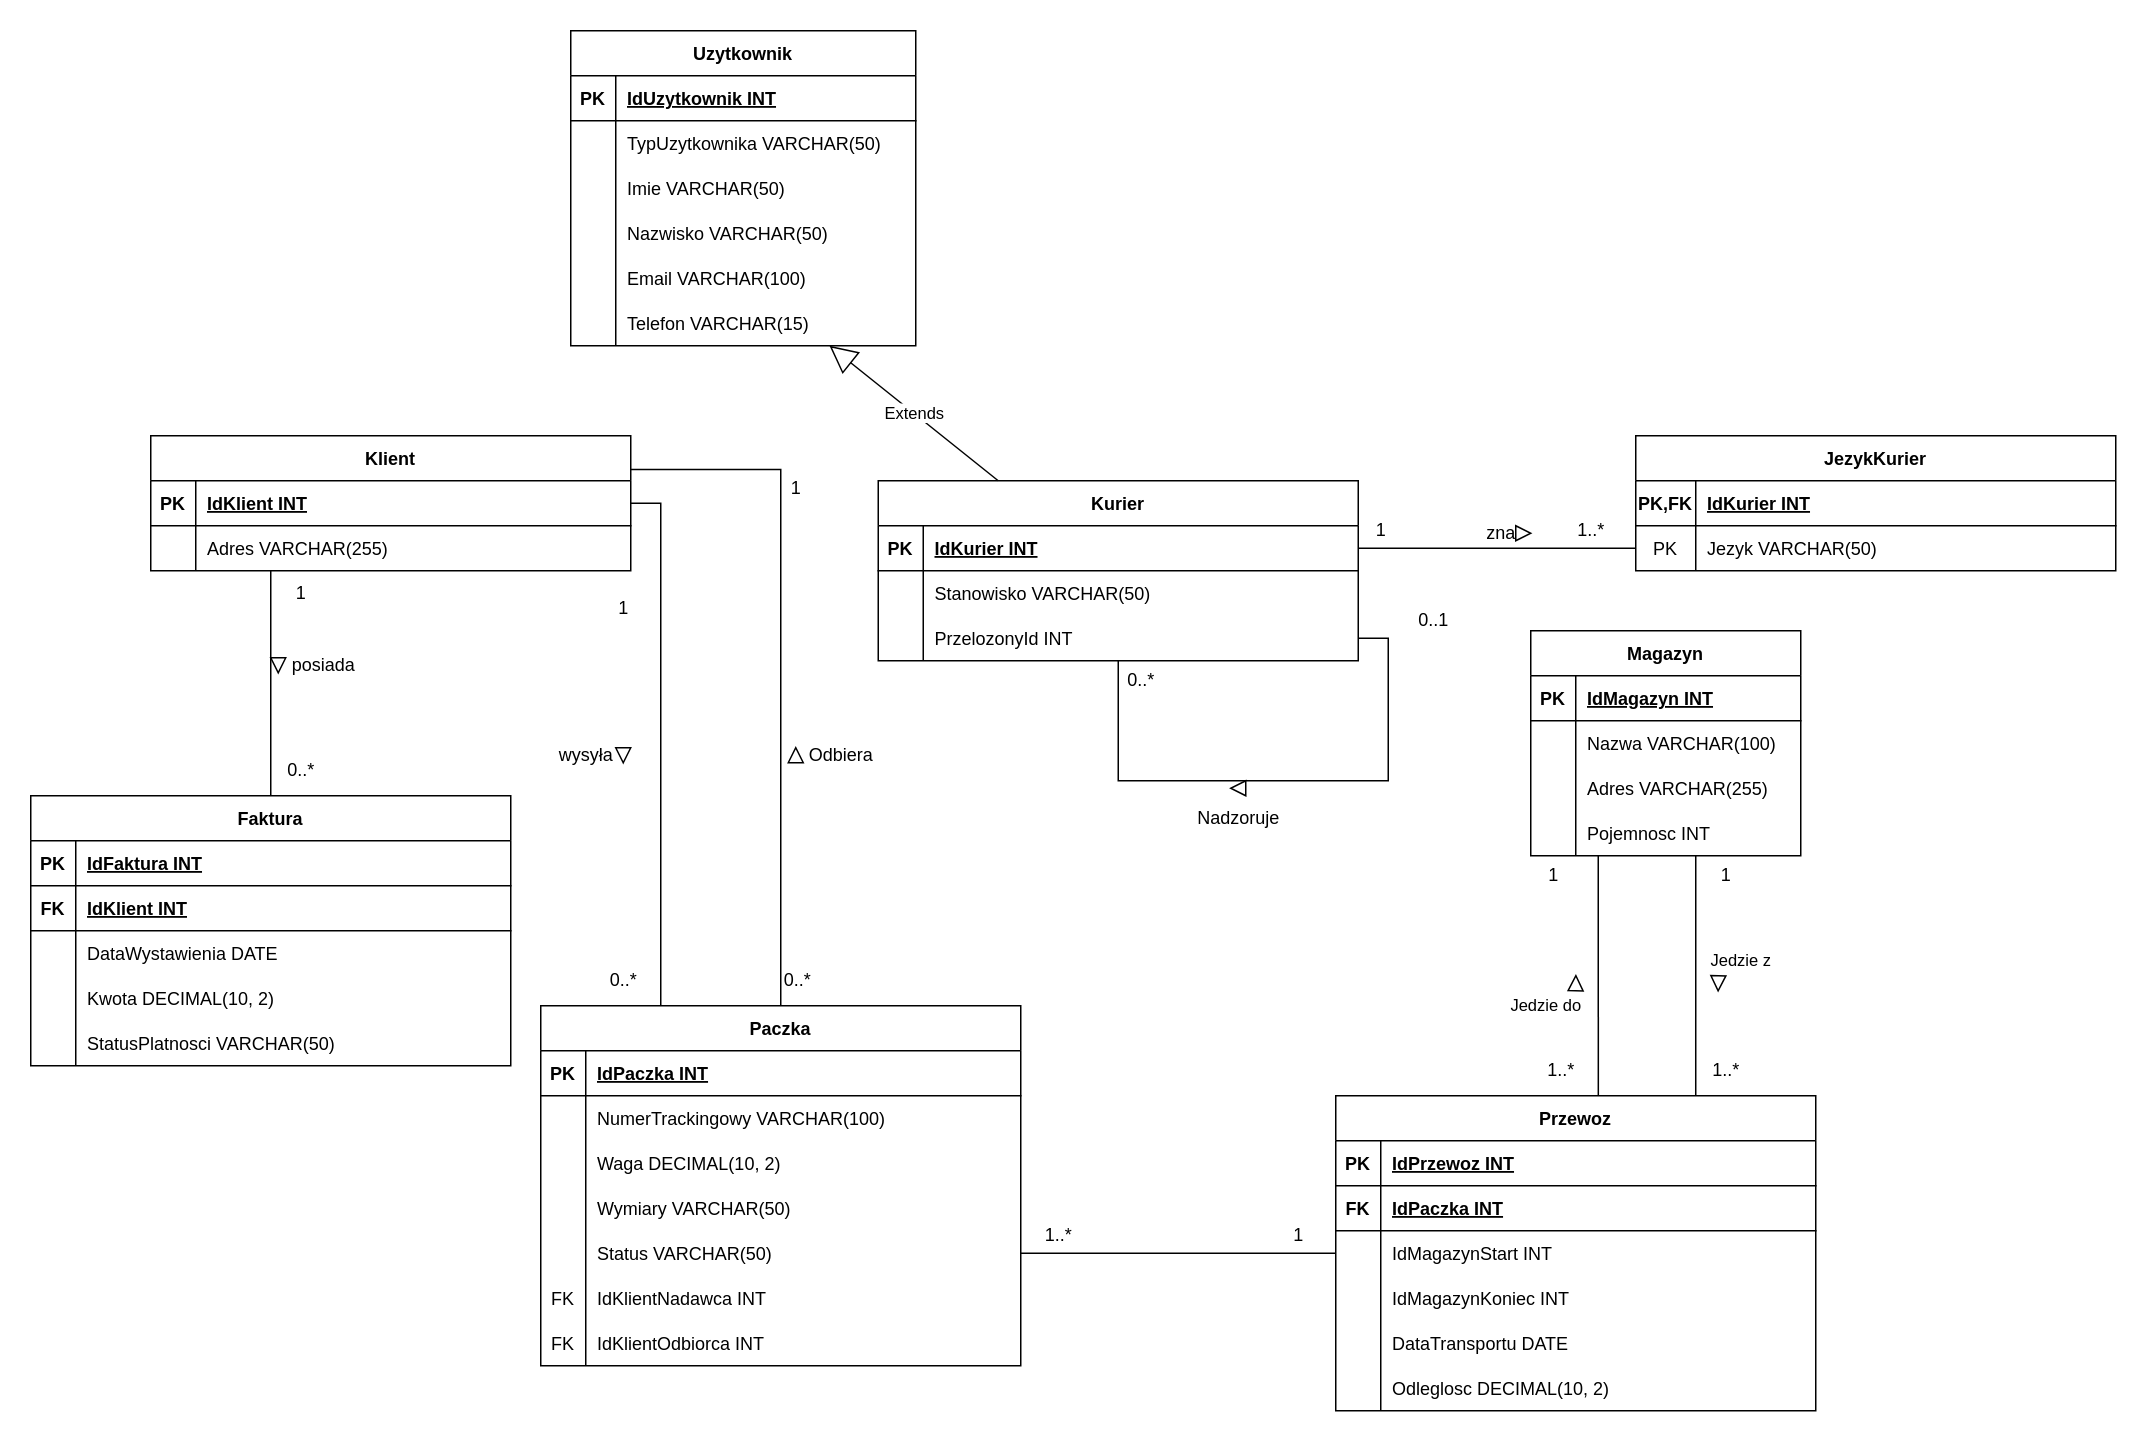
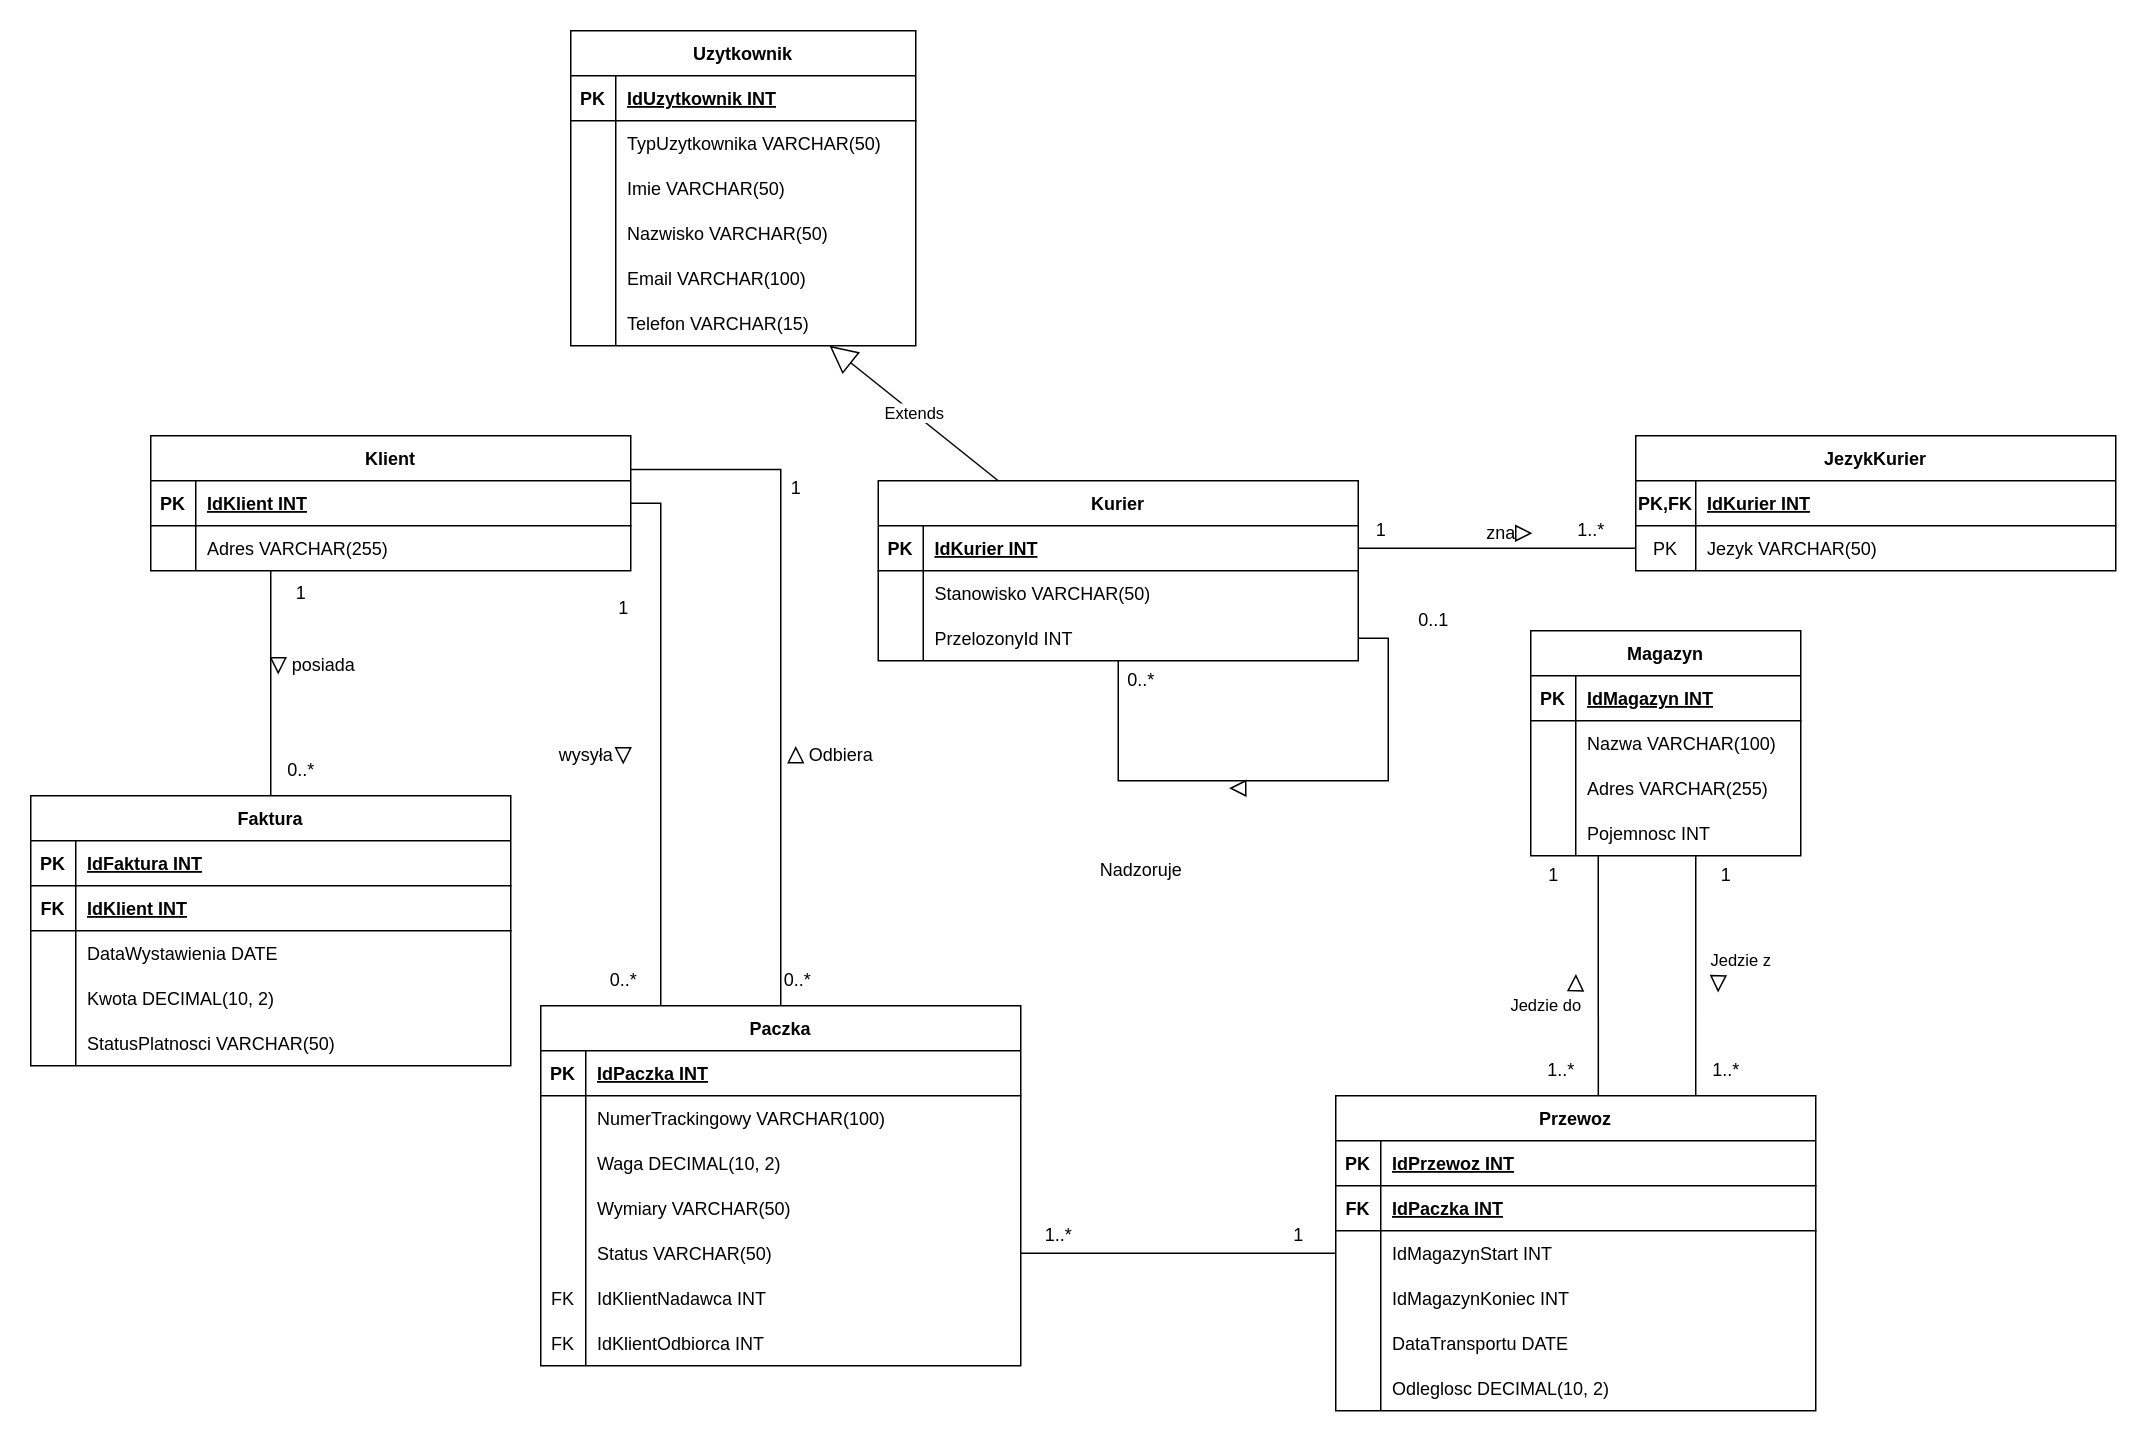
- <mxCell id="153" value="Nadzoruje" style="text;html=1;align=center;verticalAlign=middle;resizable=0;points=[];autosize=1;strokeColor=none;fillColor=none;" vertex="1" parent="1"><mxGeometry x="785" y="530" width="80" height="30" as="geometry" /></mxCell>
+ <mxCell id="153" value="Nadzoruje" style="text;html=1;align=center;verticalAlign=middle;resizable=0;points=[];autosize=1;strokeColor=none;fillColor=none;" vertex="1" parent="1"><mxGeometry x="720" y="565" width="80" height="30" as="geometry" /></mxCell>
